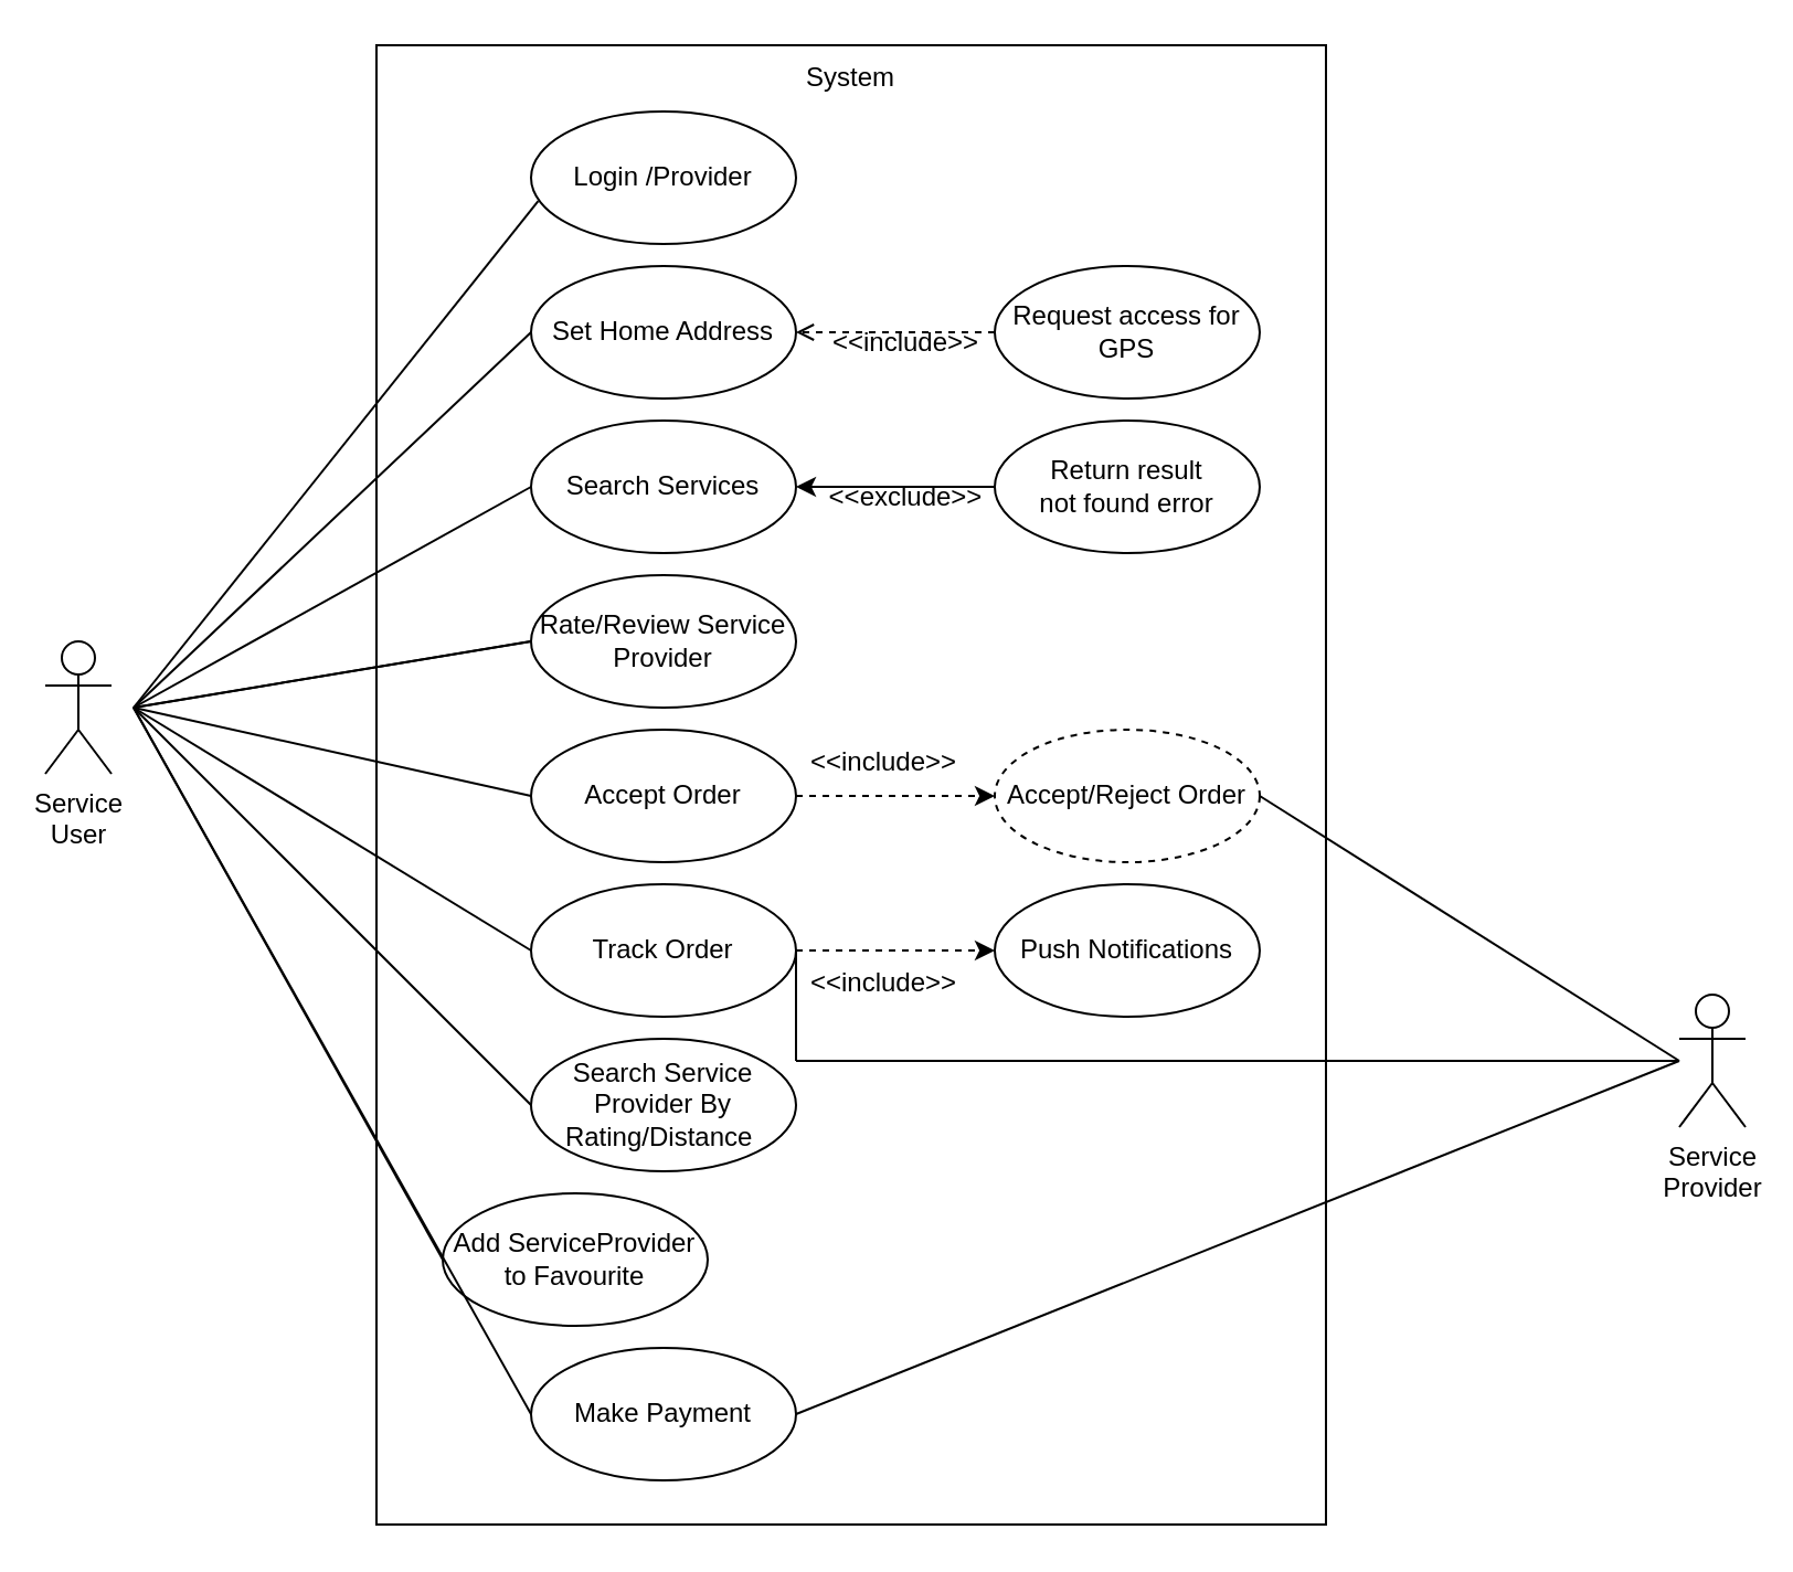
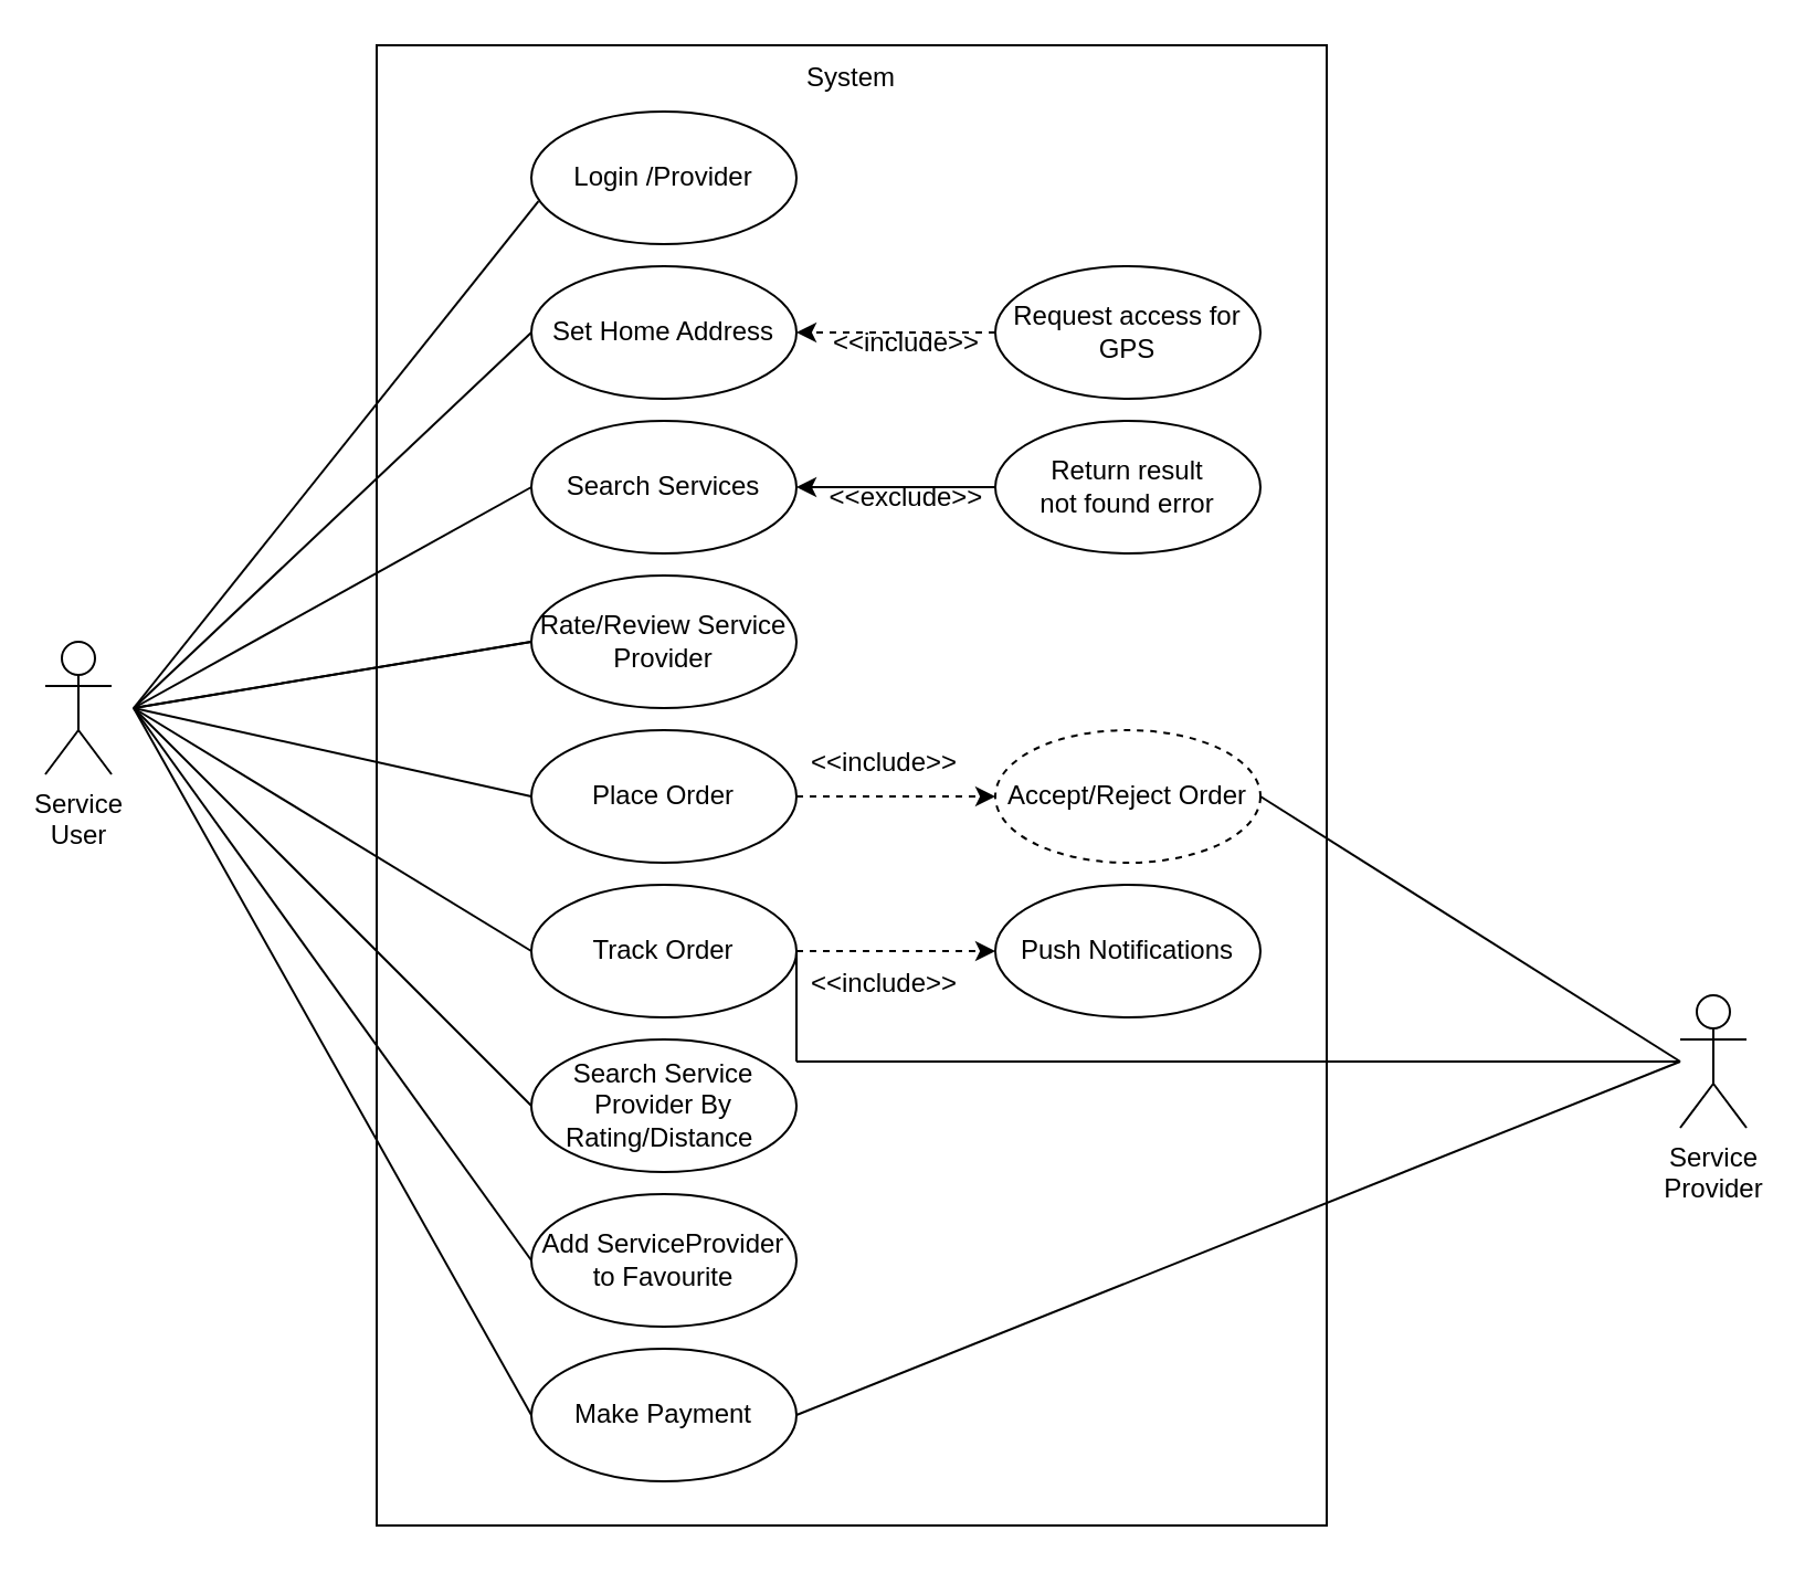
- <mxCell id="14" style="edgeStyle=orthogonalEdgeStyle;rounded=0;orthogonalLoop=1;jettySize=auto;html=1;dashed=1;endArrow=open;" edge="1" parent="3" source="15" target="6"><mxGeometry relative="1" as="geometry" /></mxCell>
+ <mxCell id="14" style="edgeStyle=orthogonalEdgeStyle;rounded=0;orthogonalLoop=1;jettySize=auto;html=1;dashed=1;" edge="1" parent="3" source="15" target="6"><mxGeometry relative="1" as="geometry" /></mxCell>
- <mxCell id="9" value="Accept Order" style="ellipse;whiteSpace=wrap;html=1;" vertex="1" parent="3"><mxGeometry x="70" y="310" width="120" height="60" as="geometry" /></mxCell>
+ <mxCell id="9" value="Place Order" style="ellipse;whiteSpace=wrap;html=1;" vertex="1" parent="3"><mxGeometry x="70" y="310" width="120" height="60" as="geometry" /></mxCell>
- <mxCell id="12" value="Add ServiceProvider to Favourite" style="ellipse;whiteSpace=wrap;html=1;" vertex="1" parent="3"><mxGeometry x="30" y="520" width="120" height="60" as="geometry" /></mxCell>
+ <mxCell id="12" value="Add ServiceProvider to Favourite" style="ellipse;whiteSpace=wrap;html=1;" vertex="1" parent="3"><mxGeometry x="70" y="520" width="120" height="60" as="geometry" /></mxCell>
